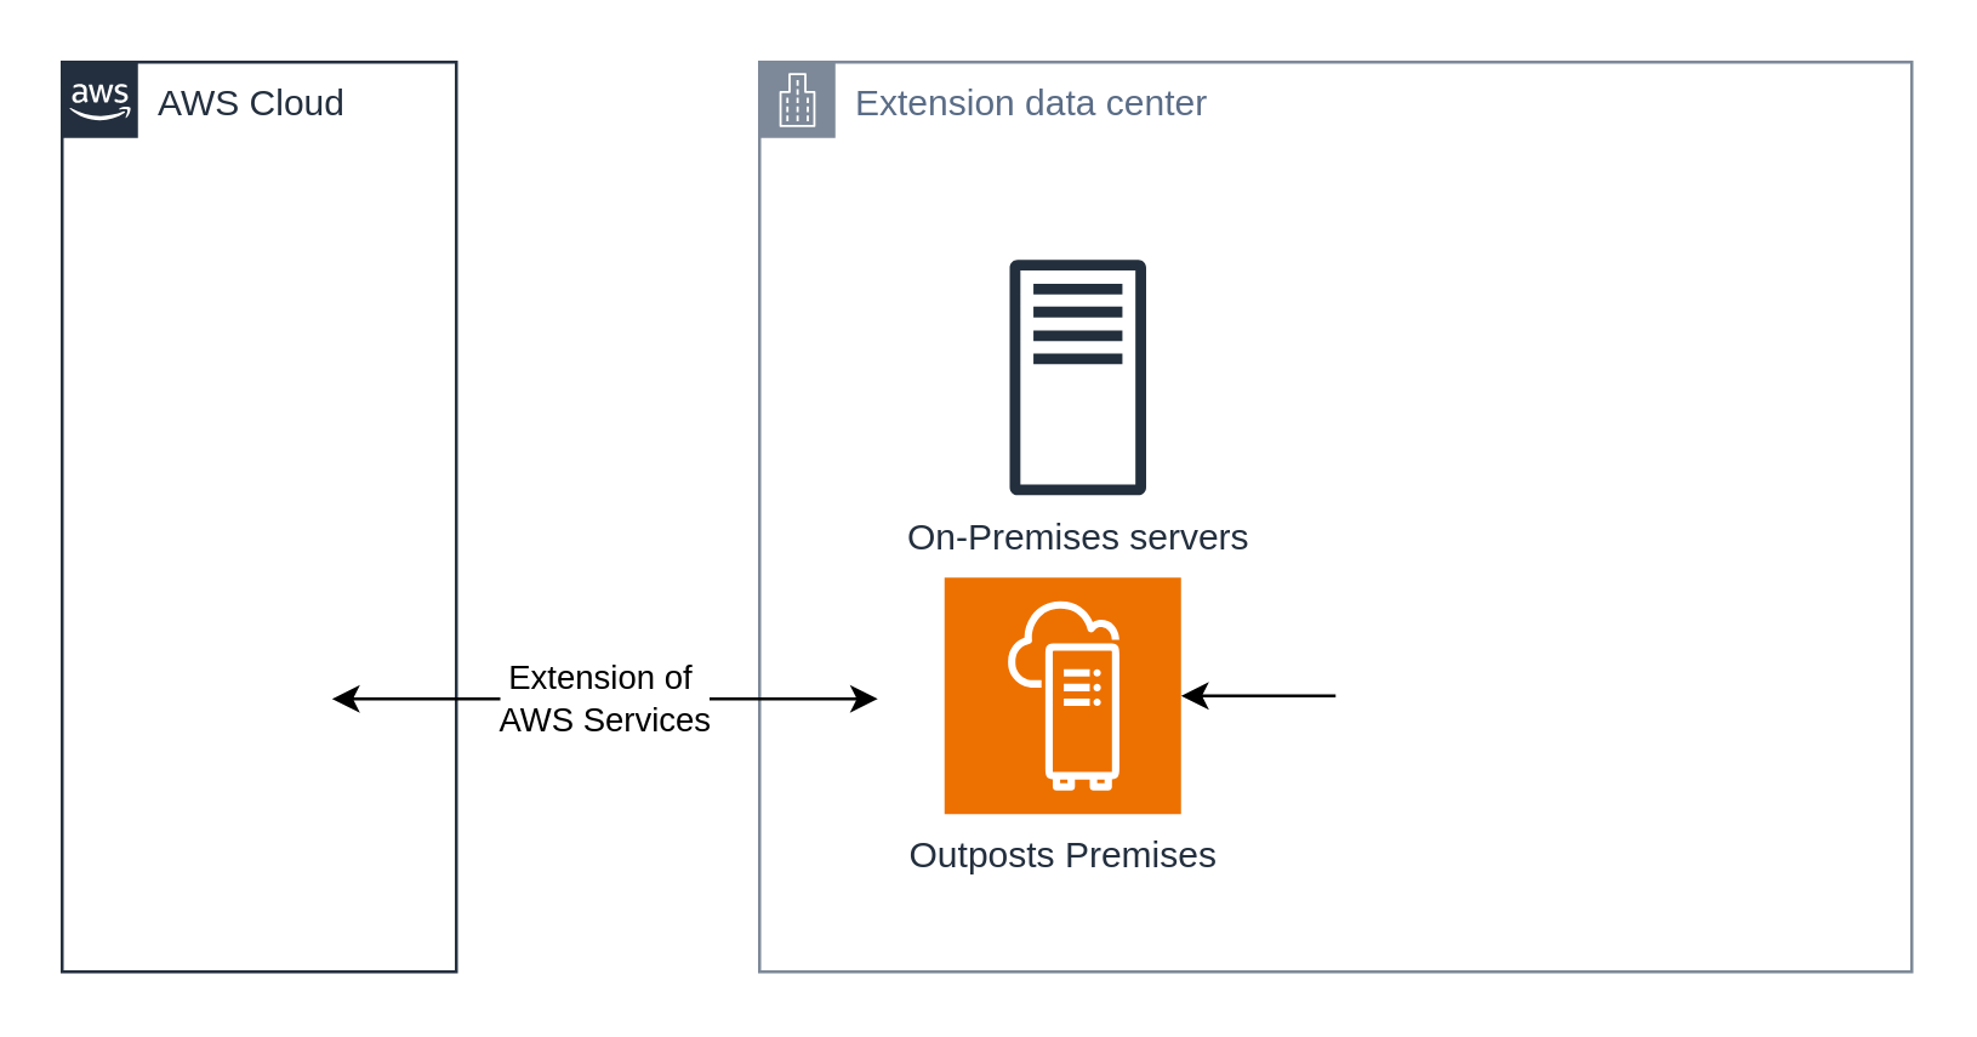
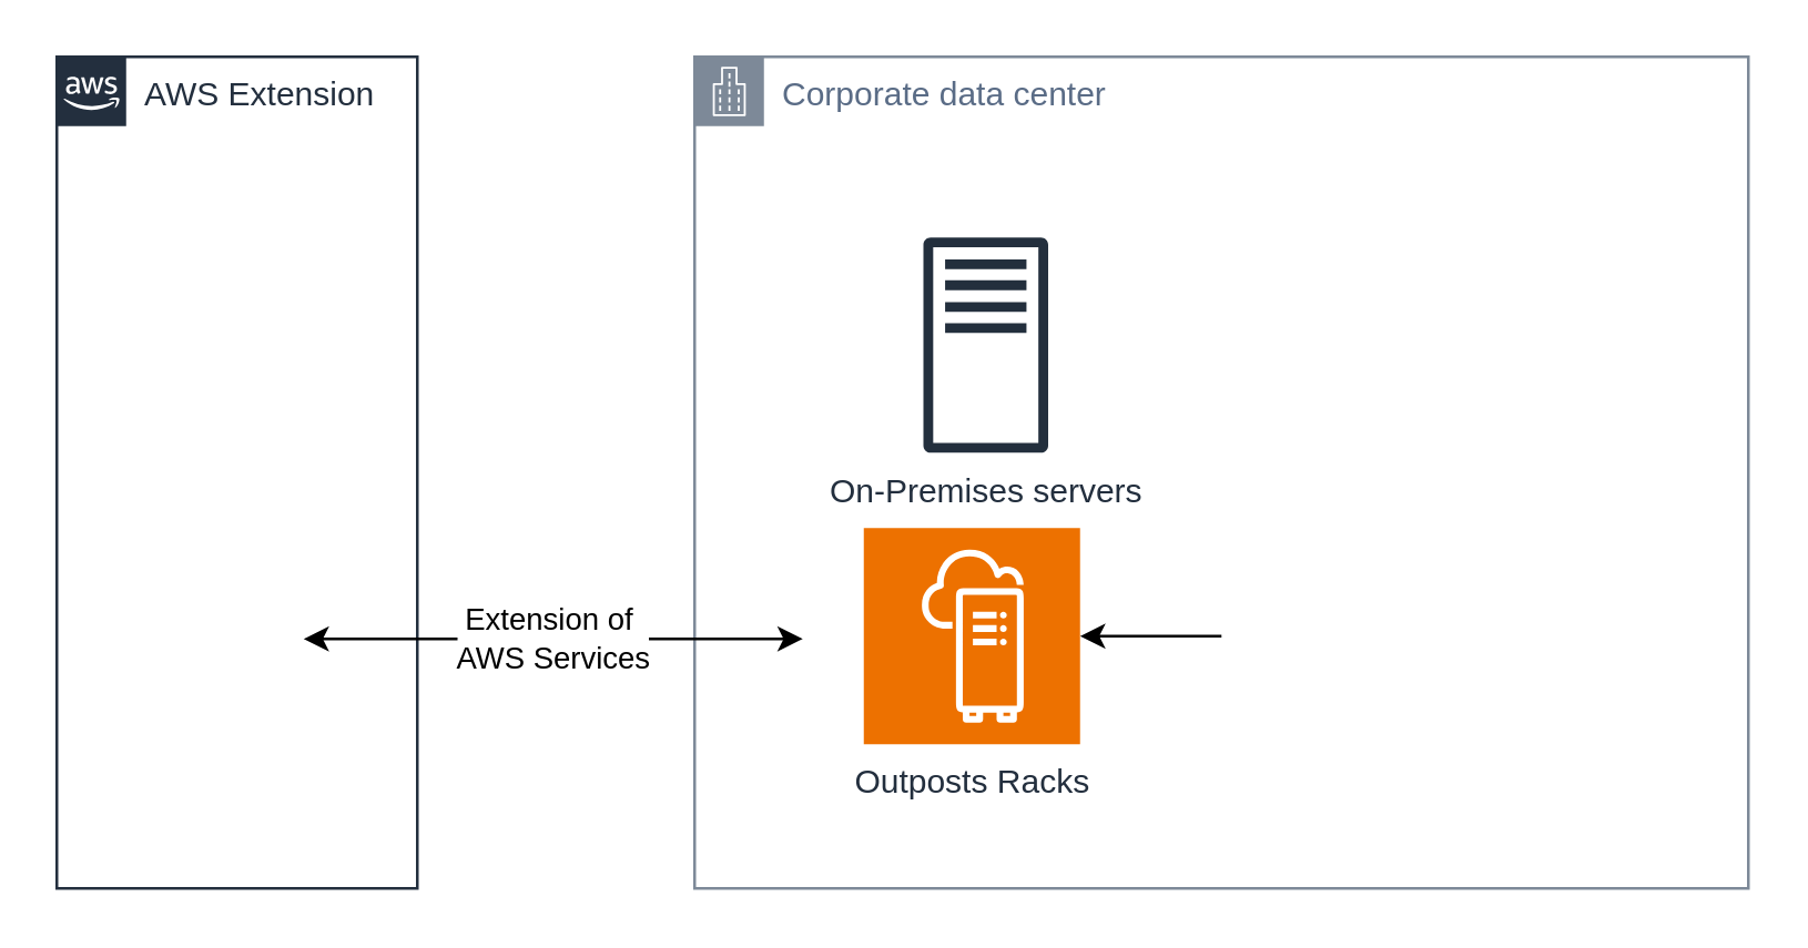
- <mxCell id="7" value="AWS Cloud" style="points=[[0,0],[0.25,0],[0.5,0],[0.75,0],[1,0],[1,0.25],[1,0.5],[1,0.75],[1,1],[0.75,1],[0.5,1],[0.25,1],[0,1],[0,0.75],[0,0.5],[0,0.25]];outlineConnect=0;gradientColor=none;html=1;whiteSpace=wrap;fontSize=12;fontStyle=0;container=1;pointerEvents=0;collapsible=0;recursiveResize=0;shape=mxgraph.aws4.group;grIcon=mxgraph.aws4.group_aws_cloud_alt;strokeColor=#232F3E;fillColor=none;verticalAlign=top;align=left;spacingLeft=30;fontColor=#232F3E;dashed=0;" vertex="1" parent="1"><mxGeometry x="20" y="20" width="130" height="300" as="geometry" /></mxCell>
+ <mxCell id="7" value="AWS Extension" style="points=[[0,0],[0.25,0],[0.5,0],[0.75,0],[1,0],[1,0.25],[1,0.5],[1,0.75],[1,1],[0.75,1],[0.5,1],[0.25,1],[0,1],[0,0.75],[0,0.5],[0,0.25]];outlineConnect=0;gradientColor=none;html=1;whiteSpace=wrap;fontSize=12;fontStyle=0;container=1;pointerEvents=0;collapsible=0;recursiveResize=0;shape=mxgraph.aws4.group;grIcon=mxgraph.aws4.group_aws_cloud_alt;strokeColor=#232F3E;fillColor=none;verticalAlign=top;align=left;spacingLeft=30;fontColor=#232F3E;dashed=0;" vertex="1" parent="1"><mxGeometry x="20" y="20" width="130" height="300" as="geometry" /></mxCell>
- <mxCell id="2" value="Extension data center" style="points=[[0,0],[0.25,0],[0.5,0],[0.75,0],[1,0],[1,0.25],[1,0.5],[1,0.75],[1,1],[0.75,1],[0.5,1],[0.25,1],[0,1],[0,0.75],[0,0.5],[0,0.25]];outlineConnect=0;gradientColor=none;html=1;whiteSpace=wrap;fontSize=12;fontStyle=0;container=1;pointerEvents=0;collapsible=0;recursiveResize=0;shape=mxgraph.aws4.group;grIcon=mxgraph.aws4.group_corporate_data_center;strokeColor=#7D8998;fillColor=none;verticalAlign=top;align=left;spacingLeft=30;fontColor=#5A6C86;dashed=0;" vertex="1" parent="1"><mxGeometry x="250" y="20" width="380" height="300" as="geometry" /></mxCell>
+ <mxCell id="2" value="Corporate data center" style="points=[[0,0],[0.25,0],[0.5,0],[0.75,0],[1,0],[1,0.25],[1,0.5],[1,0.75],[1,1],[0.75,1],[0.5,1],[0.25,1],[0,1],[0,0.75],[0,0.5],[0,0.25]];outlineConnect=0;gradientColor=none;html=1;whiteSpace=wrap;fontSize=12;fontStyle=0;container=1;pointerEvents=0;collapsible=0;recursiveResize=0;shape=mxgraph.aws4.group;grIcon=mxgraph.aws4.group_corporate_data_center;strokeColor=#7D8998;fillColor=none;verticalAlign=top;align=left;spacingLeft=30;fontColor=#5A6C86;dashed=0;" vertex="1" parent="1"><mxGeometry x="250" y="20" width="380" height="300" as="geometry" /></mxCell>
- <mxCell id="4" value="Outposts Premises" style="sketch=0;points=[[0,0,0],[0.25,0,0],[0.5,0,0],[0.75,0,0],[1,0,0],[0,1,0],[0.25,1,0],[0.5,1,0],[0.75,1,0],[1,1,0],[0,0.25,0],[0,0.5,0],[0,0.75,0],[1,0.25,0],[1,0.5,0],[1,0.75,0]];outlineConnect=0;fontColor=#232F3E;fillColor=#ED7100;strokeColor=#ffffff;dashed=0;verticalLabelPosition=bottom;verticalAlign=top;align=center;html=1;fontSize=12;fontStyle=0;aspect=fixed;shape=mxgraph.aws4.resourceIcon;resIcon=mxgraph.aws4.outposts;" vertex="1" parent="2"><mxGeometry x="61" y="170" width="78" height="78" as="geometry" /></mxCell>
+ <mxCell id="4" value="Outposts Racks" style="sketch=0;points=[[0,0,0],[0.25,0,0],[0.5,0,0],[0.75,0,0],[1,0,0],[0,1,0],[0.25,1,0],[0.5,1,0],[0.75,1,0],[1,1,0],[0,0.25,0],[0,0.5,0],[0,0.75,0],[1,0.25,0],[1,0.5,0],[1,0.75,0]];outlineConnect=0;fontColor=#232F3E;fillColor=#ED7100;strokeColor=#ffffff;dashed=0;verticalLabelPosition=bottom;verticalAlign=top;align=center;html=1;fontSize=12;fontStyle=0;aspect=fixed;shape=mxgraph.aws4.resourceIcon;resIcon=mxgraph.aws4.outposts;" vertex="1" parent="2"><mxGeometry x="61" y="170" width="78" height="78" as="geometry" /></mxCell>
